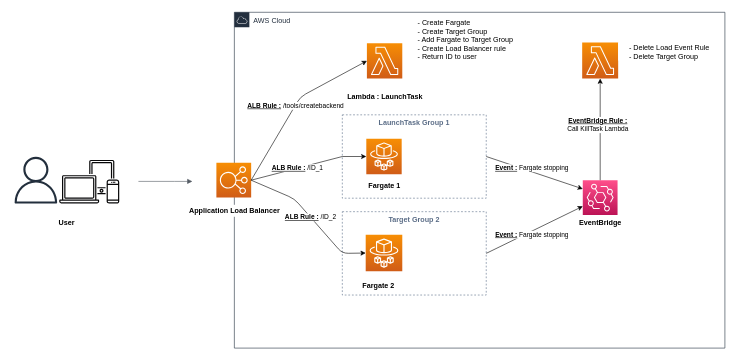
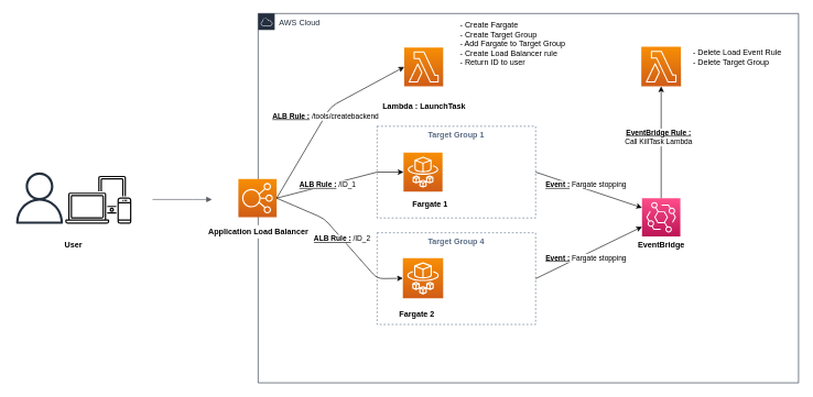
- <mxCell id="5" value="LaunchTask Group 1" style="fillColor=none;strokeColor=#5A6C86;dashed=1;verticalAlign=top;fontStyle=1;fontColor=#5A6C86;rounded=0;sketch=0;" parent="3" vertex="1"><mxGeometry x="180" y="171" width="240" height="139" as="geometry" /></mxCell>
+ <mxCell id="5" value="Target Group 1" style="fillColor=none;strokeColor=#5A6C86;dashed=1;verticalAlign=top;fontStyle=1;fontColor=#5A6C86;rounded=0;sketch=0;" parent="3" vertex="1"><mxGeometry x="180" y="171" width="240" height="139" as="geometry" /></mxCell>
- <mxCell id="12" value="Fargate 1" style="text;html=1;resizable=0;autosize=1;align=center;verticalAlign=middle;points=[];fillColor=default;strokeColor=none;rounded=0;sketch=0;fontStyle=1" parent="3" vertex="1"><mxGeometry x="214.5" y="280" width="70" height="20" as="geometry" /></mxCell>
+ <mxCell id="12" value="Fargate 1" style="text;html=1;resizable=0;autosize=1;align=center;verticalAlign=middle;points=[];fillColor=default;strokeColor=none;rounded=0;sketch=0;fontStyle=1" parent="3" vertex="1"><mxGeometry x="224.5" y="280" width="70" height="20" as="geometry" /></mxCell>
- <mxCell id="4" value="Target Group 2" style="fillColor=none;strokeColor=#5A6C86;dashed=1;verticalAlign=top;fontStyle=1;fontColor=#5A6C86;rounded=0;sketch=0;" parent="3" vertex="1"><mxGeometry x="180" y="332.5" width="240" height="139" as="geometry" /></mxCell>
+ <mxCell id="4" value="Target Group 4" style="fillColor=none;strokeColor=#5A6C86;dashed=1;verticalAlign=top;fontStyle=1;fontColor=#5A6C86;rounded=0;sketch=0;" parent="3" vertex="1"><mxGeometry x="180" y="332.5" width="240" height="139" as="geometry" /></mxCell>
